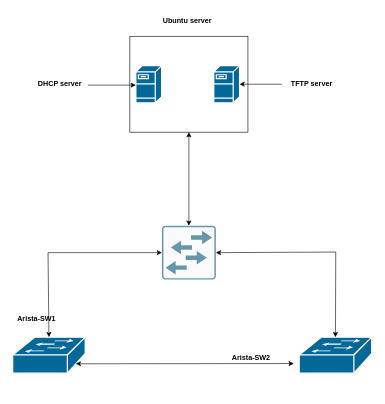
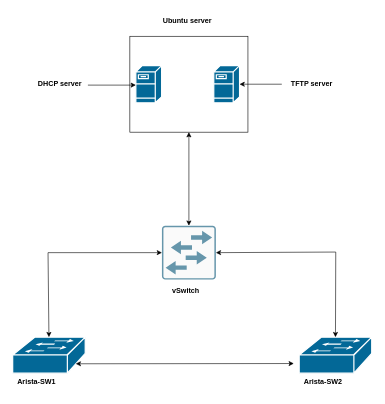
+ <mxCell id="13" value="&lt;b&gt;vSwitch&lt;/b&gt;" style="text;strokeColor=none;align=center;fillColor=none;html=1;verticalAlign=middle;whiteSpace=wrap;rounded=0;" vertex="1" parent="1"><mxGeometry x="279" y="470" width="60" height="30" as="geometry" /></mxCell>
- <mxCell id="11" value="&lt;b&gt;Arista-SW1&lt;/b&gt;" style="text;strokeColor=none;align=center;fillColor=none;html=1;verticalAlign=middle;whiteSpace=wrap;rounded=0;" vertex="1" parent="1"><mxGeometry x="20" y="517" width="80" height="30" as="geometry" /></mxCell>
+ <mxCell id="11" value="&lt;b&gt;Arista-SW1&lt;/b&gt;" style="text;strokeColor=none;align=center;fillColor=none;html=1;verticalAlign=middle;whiteSpace=wrap;rounded=0;" vertex="1" parent="1"><mxGeometry x="20" y="622" width="80" height="30" as="geometry" /></mxCell>
- <mxCell id="12" value="&lt;b&gt;Arista-SW2&lt;/b&gt;" style="text;strokeColor=none;align=center;fillColor=none;html=1;verticalAlign=middle;whiteSpace=wrap;rounded=0;" vertex="1" parent="1"><mxGeometry x="378" y="582" width="80" height="30" as="geometry" /></mxCell>
+ <mxCell id="12" value="&lt;b&gt;Arista-SW2&lt;/b&gt;" style="text;strokeColor=none;align=center;fillColor=none;html=1;verticalAlign=middle;whiteSpace=wrap;rounded=0;" vertex="1" parent="1"><mxGeometry x="498" y="622" width="80" height="30" as="geometry" /></mxCell>
